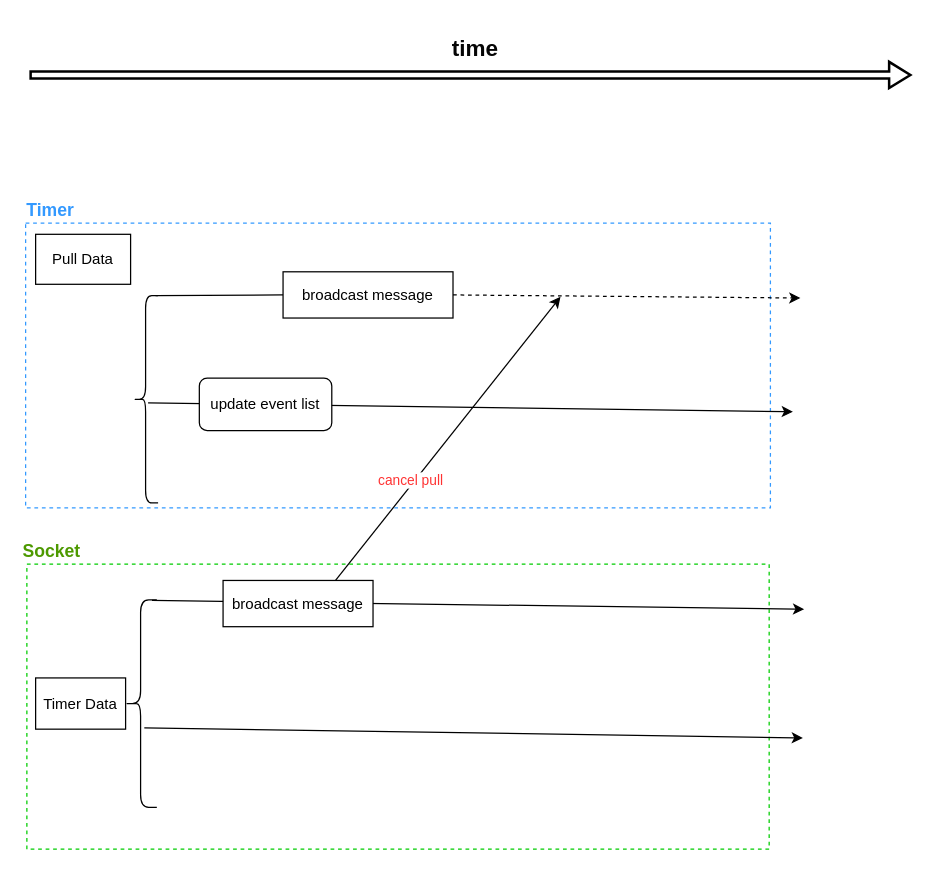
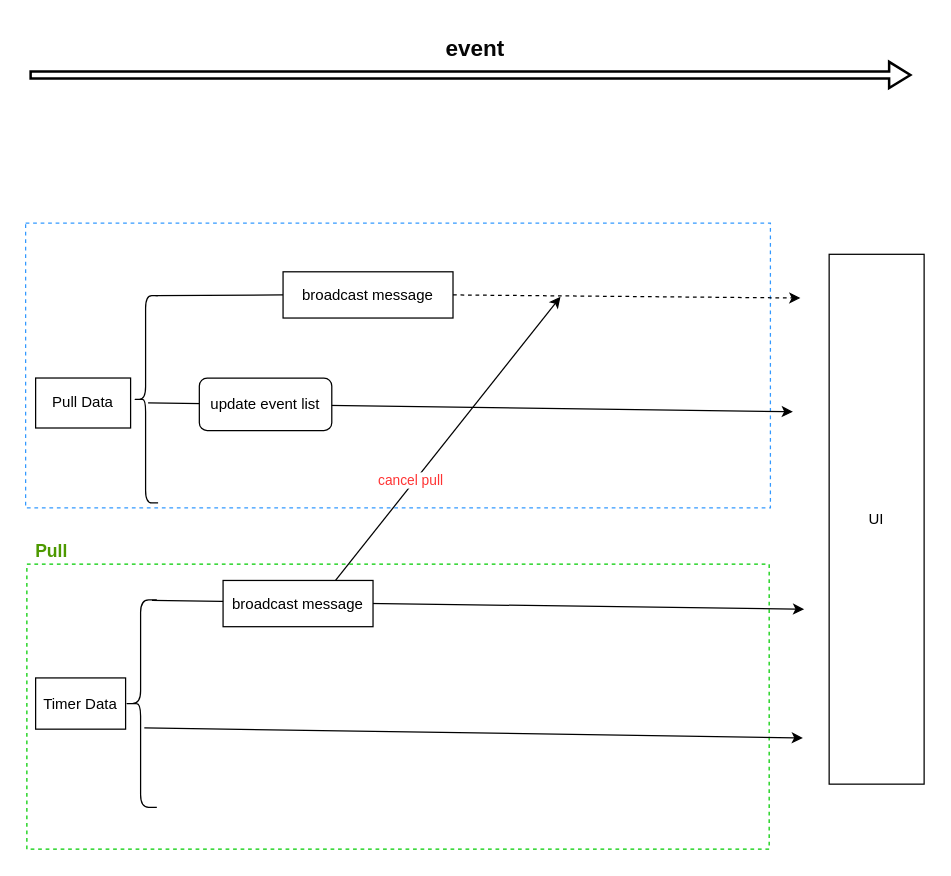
- <mxCell id="4" value="&lt;h2&gt;&lt;font color=&quot;#050505&quot;&gt;time&lt;/font&gt;&lt;/h2&gt;" style="text;html=1;strokeColor=none;fillColor=none;align=center;verticalAlign=middle;whiteSpace=wrap;rounded=0;fontColor=#FF3333;" vertex="1" parent="1"><mxGeometry x="341" y="20" width="78" height="38" as="geometry" /></mxCell>
+ <mxCell id="4" value="&lt;h2&gt;&lt;font color=&quot;#050505&quot;&gt;event&lt;/font&gt;&lt;/h2&gt;" style="text;html=1;strokeColor=none;fillColor=none;align=center;verticalAlign=middle;whiteSpace=wrap;rounded=0;fontColor=#FF3333;" vertex="1" parent="1"><mxGeometry x="341" y="20" width="78" height="38" as="geometry" /></mxCell>
- <mxCell id="14" value="&lt;h3&gt;&lt;font color=&quot;#3399ff&quot;&gt;Timer&lt;/font&gt;&lt;/h3&gt;" style="text;html=1;strokeColor=none;fillColor=none;align=center;verticalAlign=middle;whiteSpace=wrap;rounded=0;dashed=1;fontColor=#FF3333;" vertex="1" parent="5"><mxGeometry width="40" height="20" as="geometry" /></mxCell>
- <mxCell id="7" value="Pull Data" style="rounded=0;whiteSpace=wrap;html=1;" vertex="1" parent="5"><mxGeometry x="8" y="29" width="76" height="40" as="geometry" /></mxCell>
+ <mxCell id="7" value="Pull Data" style="rounded=0;whiteSpace=wrap;html=1;" vertex="1" parent="5"><mxGeometry x="8" y="144" width="76" height="40" as="geometry" /></mxCell>
+ <mxCell id="2" value="UI" style="rounded=0;whiteSpace=wrap;html=1;" vertex="1" parent="1"><mxGeometry x="663" y="203" width="76" height="424" as="geometry" /></mxCell>
- <mxCell id="23" value="&lt;h3&gt;&lt;font color=&quot;#4d9900&quot;&gt;Socket&lt;/font&gt;&lt;/h3&gt;" style="text;html=1;strokeColor=none;fillColor=none;align=center;verticalAlign=middle;whiteSpace=wrap;rounded=0;dashed=1;fontColor=#FF3333;" vertex="1" parent="15"><mxGeometry width="40" height="20" as="geometry" /></mxCell>
+ <mxCell id="23" value="&lt;h3&gt;&lt;font color=&quot;#4d9900&quot;&gt;Pull&lt;/font&gt;&lt;/h3&gt;" style="text;html=1;strokeColor=none;fillColor=none;align=center;verticalAlign=middle;whiteSpace=wrap;rounded=0;dashed=1;fontColor=#FF3333;" vertex="1" parent="15"><mxGeometry width="40" height="20" as="geometry" /></mxCell>
